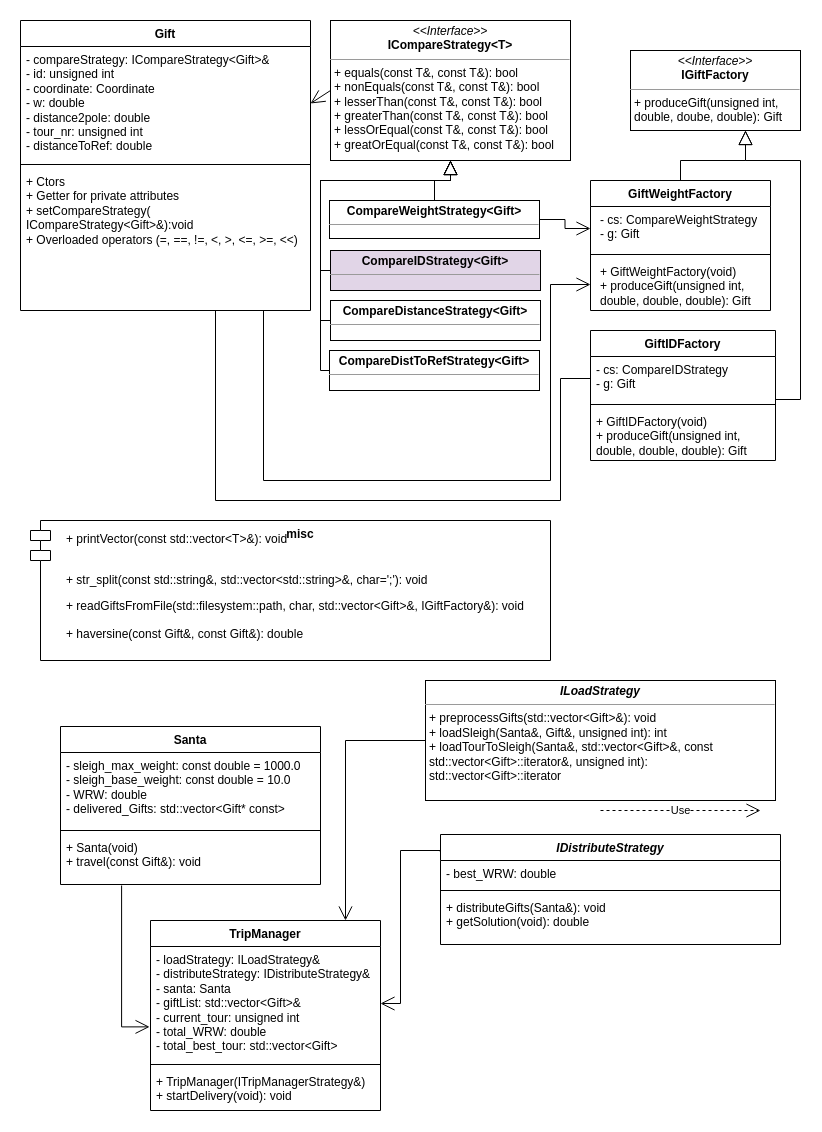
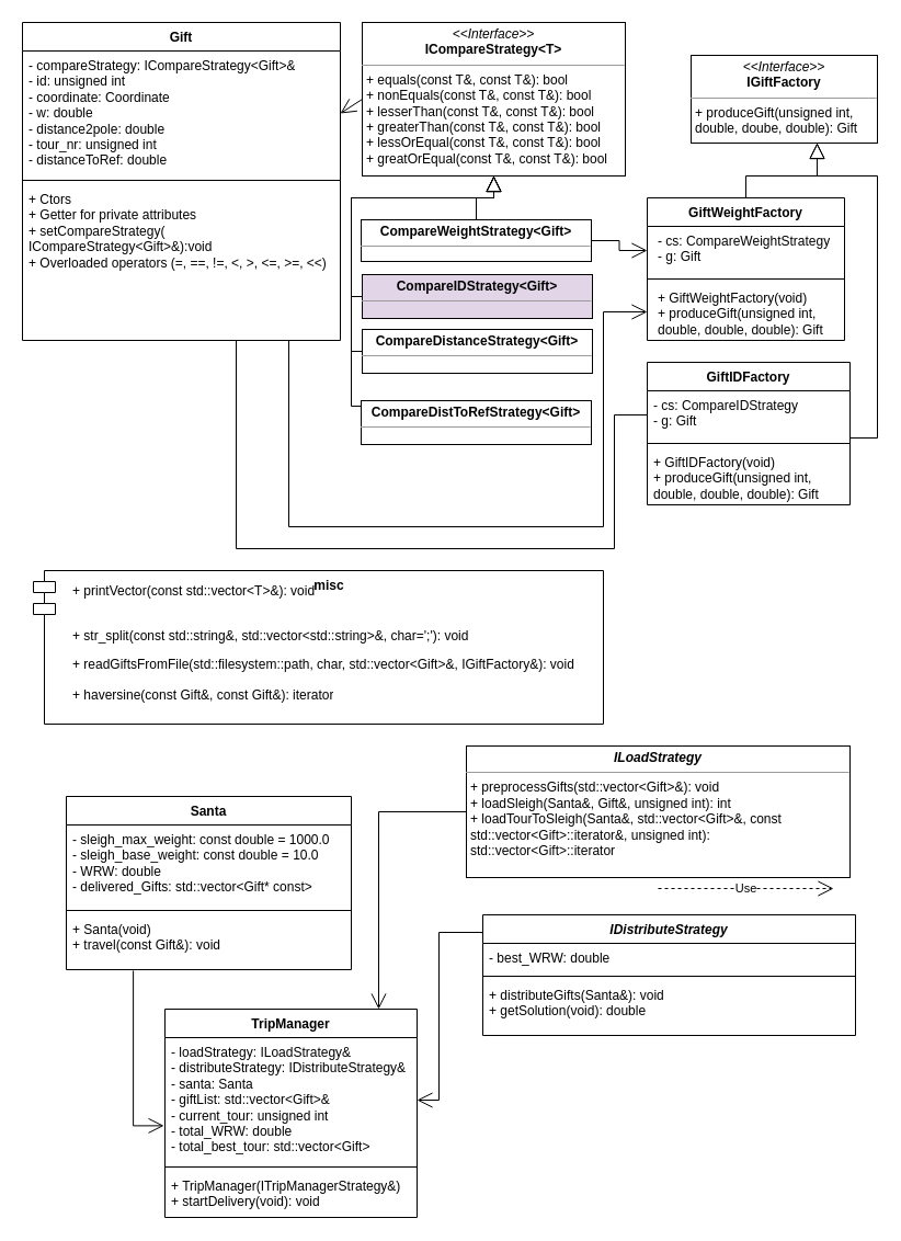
- <mxCell id="44" value="&lt;p style=&quot;margin:0px;margin-top:4px;text-align:center;&quot;&gt;&lt;b&gt;CompareDistToRefStrategy&amp;lt;Gift&amp;gt;&lt;/b&gt;&lt;/p&gt;&lt;hr size=&quot;1&quot;&gt;&lt;div style=&quot;height:2px;&quot;&gt;&lt;/div&gt;" style="verticalAlign=top;align=left;overflow=fill;fontSize=12;fontFamily=Helvetica;html=1;whiteSpace=wrap;" parent="1" vertex="1"><mxGeometry x="329" y="350" width="210" height="40" as="geometry" /></mxCell>
+ <mxCell id="44" value="&lt;p style=&quot;margin:0px;margin-top:4px;text-align:center;&quot;&gt;&lt;b&gt;CompareDistToRefStrategy&amp;lt;Gift&amp;gt;&lt;/b&gt;&lt;/p&gt;&lt;hr size=&quot;1&quot;&gt;&lt;div style=&quot;height:2px;&quot;&gt;&lt;/div&gt;" style="verticalAlign=top;align=left;overflow=fill;fontSize=12;fontFamily=Helvetica;html=1;whiteSpace=wrap;" parent="1" vertex="1"><mxGeometry x="329" y="365" width="210" height="40" as="geometry" /></mxCell>
- <mxCell id="39" value="+ haversine(const Gift&amp;amp;, const Gift&amp;amp;): double" style="text;strokeColor=none;fillColor=none;align=left;verticalAlign=top;spacingLeft=4;spacingRight=4;overflow=hidden;rotatable=0;points=[[0,0.5],[1,0.5]];portConstraint=eastwest;whiteSpace=wrap;html=1;" parent="34" vertex="1"><mxGeometry x="30" y="100" width="490" height="26" as="geometry" /></mxCell>
+ <mxCell id="39" value="+ haversine(const Gift&amp;amp;, const Gift&amp;amp;): iterator" style="text;strokeColor=none;fillColor=none;align=left;verticalAlign=top;spacingLeft=4;spacingRight=4;overflow=hidden;rotatable=0;points=[[0,0.5],[1,0.5]];portConstraint=eastwest;whiteSpace=wrap;html=1;" parent="34" vertex="1"><mxGeometry x="30" y="100" width="490" height="26" as="geometry" /></mxCell>
